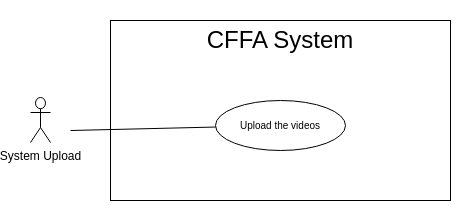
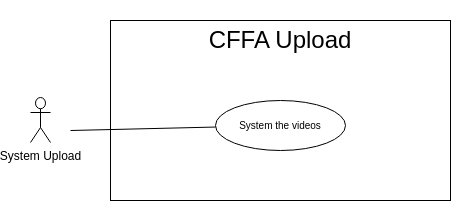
- <mxCell id="3" value="&lt;span style=&quot;font-size: 24px&quot;&gt;CFFA System&lt;/span&gt;" style="text;html=1;strokeColor=none;fillColor=none;align=center;verticalAlign=middle;whiteSpace=wrap;rounded=0;" parent="1" vertex="1"><mxGeometry x="105" y="30" width="330" height="20" as="geometry" /></mxCell>
+ <mxCell id="3" value="&lt;span style=&quot;font-size: 24px&quot;&gt;CFFA Upload&lt;/span&gt;" style="text;html=1;strokeColor=none;fillColor=none;align=center;verticalAlign=middle;whiteSpace=wrap;rounded=0;" parent="1" vertex="1"><mxGeometry x="105" y="30" width="330" height="20" as="geometry" /></mxCell>
- <mxCell id="5" value="&lt;span style=&quot;font-size: 10px&quot;&gt;Upload the videos&lt;/span&gt;" style="ellipse;whiteSpace=wrap;html=1;fillColor=#ffffff;gradientColor=none;" parent="1" vertex="1"><mxGeometry x="205" y="100" width="130" height="50" as="geometry" /></mxCell>
+ <mxCell id="5" value="&lt;span style=&quot;font-size: 10px&quot;&gt;System the videos&lt;/span&gt;" style="ellipse;whiteSpace=wrap;html=1;fillColor=#ffffff;gradientColor=none;" parent="1" vertex="1"><mxGeometry x="205" y="100" width="130" height="50" as="geometry" /></mxCell>
